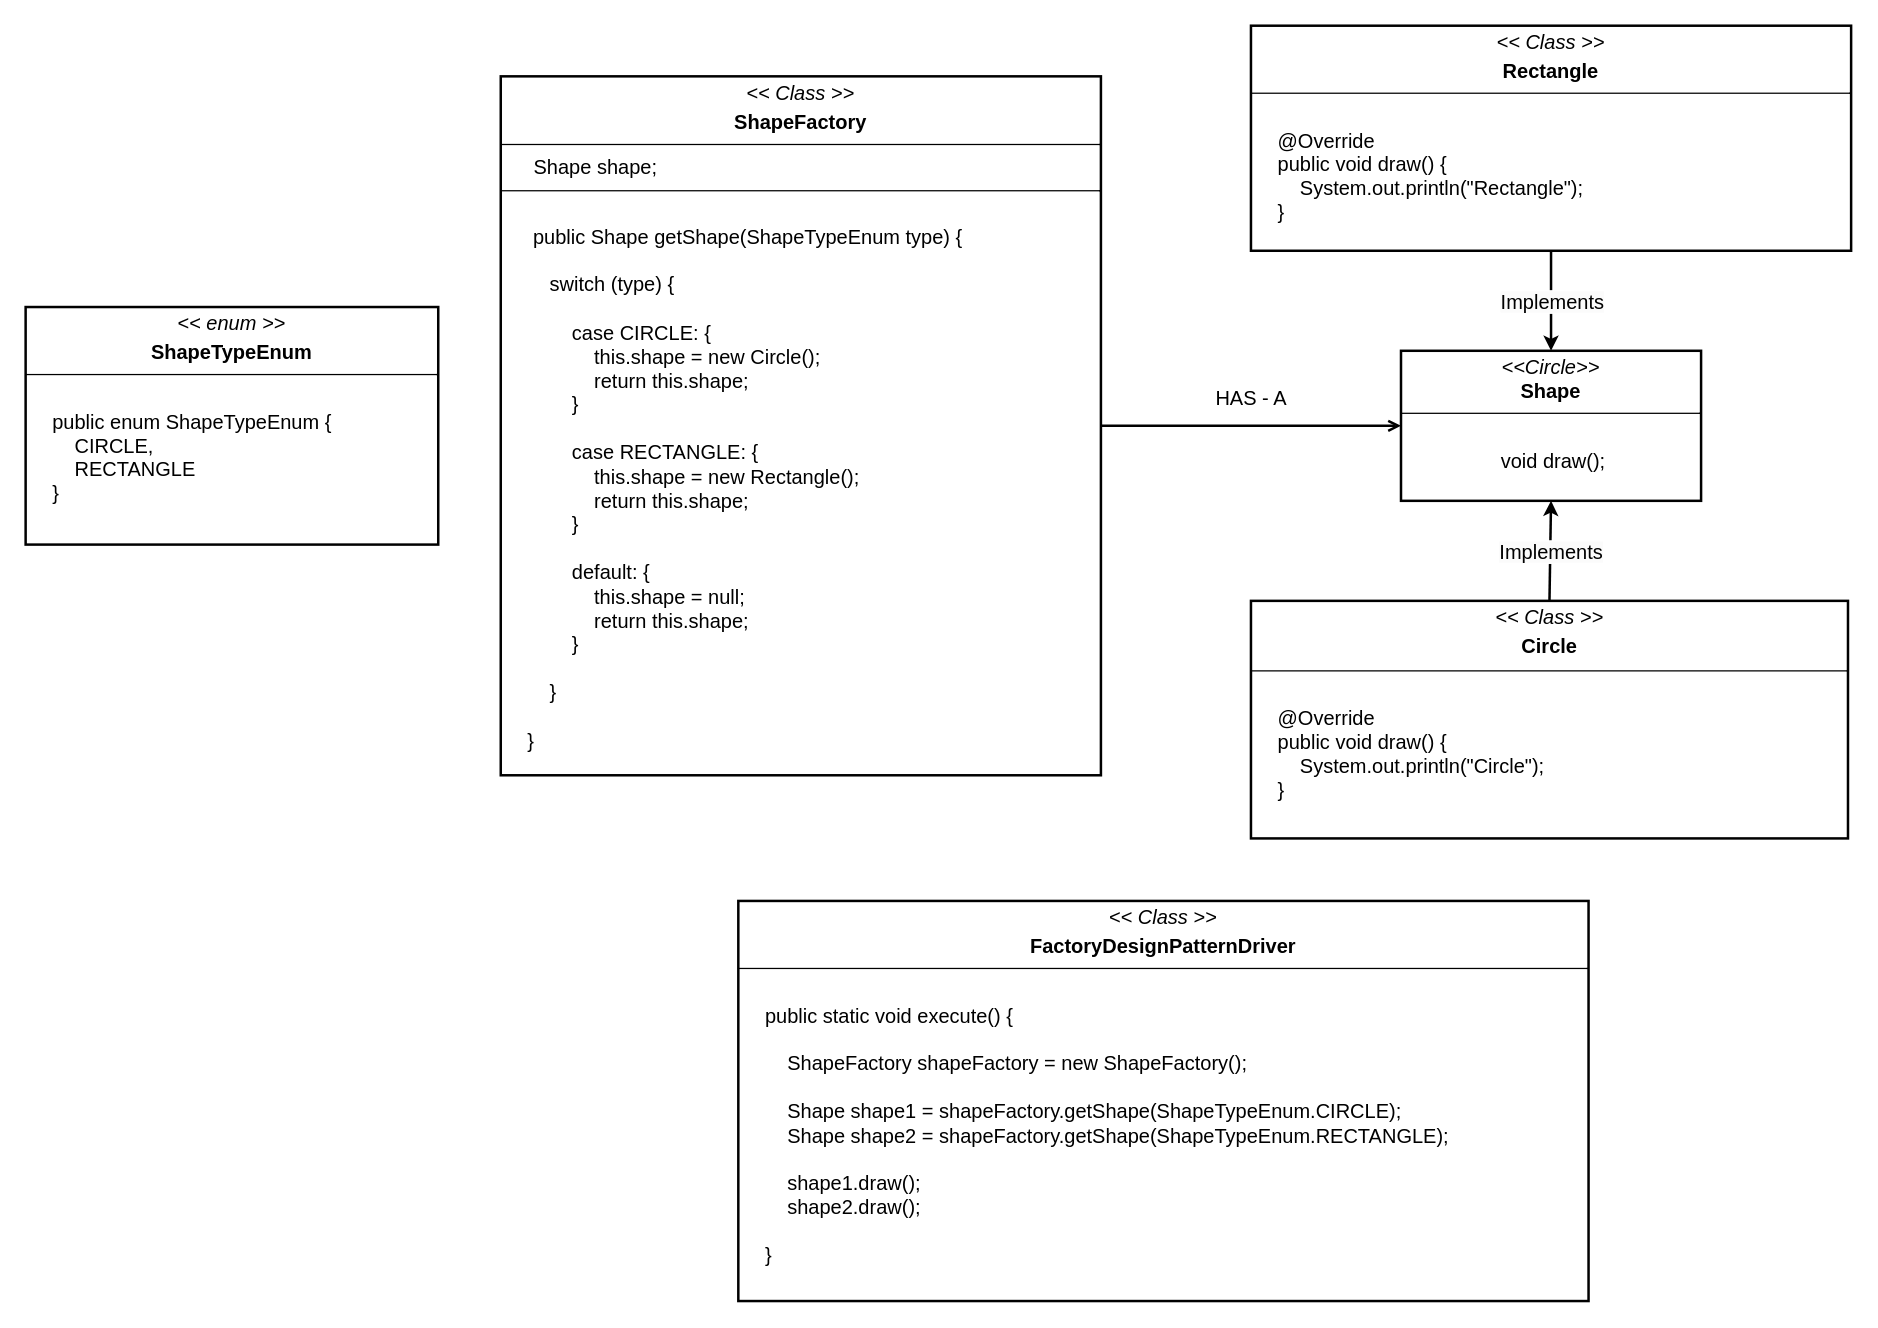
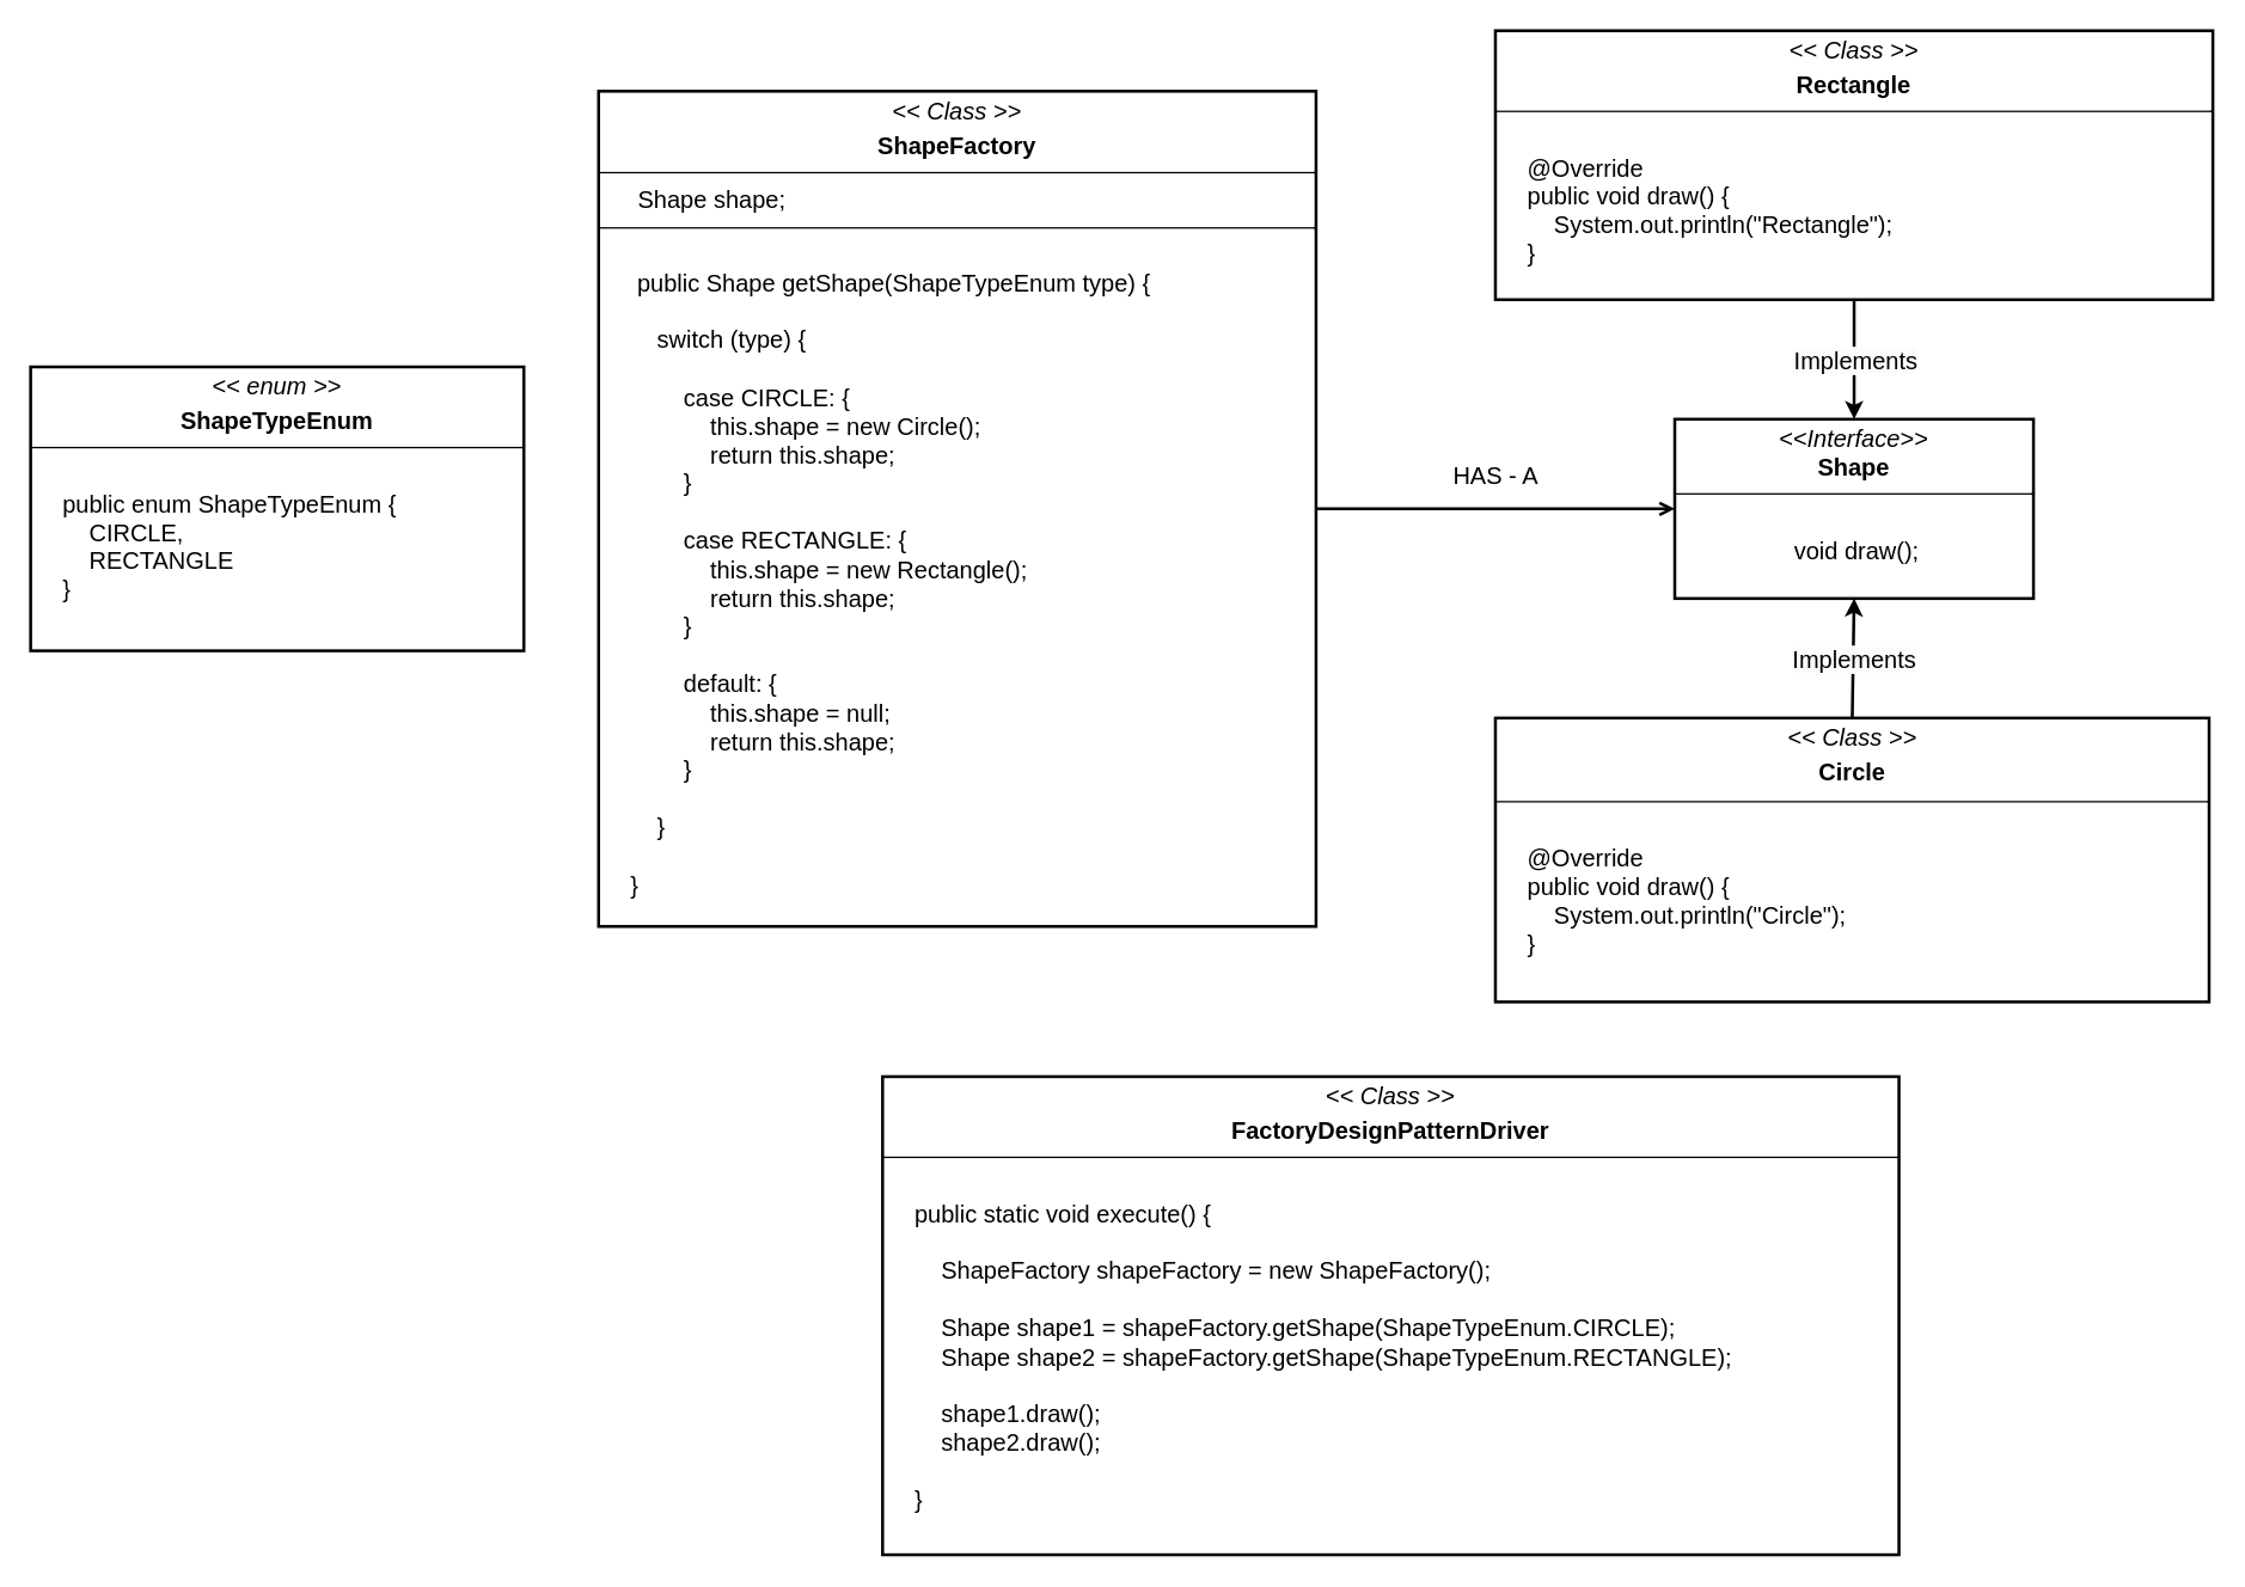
- <mxCell id="3" value="&lt;p style=&quot;margin: 4px 0px 0px; text-align: center;&quot;&gt;&lt;font style=&quot;&quot;&gt;&lt;i style=&quot;font-size: 16px;&quot;&gt;&amp;lt;&amp;lt;Circle&amp;gt;&amp;gt;&lt;/i&gt;&lt;br&gt;&lt;span style=&quot;font-size: 16px;&quot;&gt;&lt;b&gt;Shape&lt;/b&gt;&lt;/span&gt;&lt;br&gt;&lt;/font&gt;&lt;/p&gt;&lt;hr size=&quot;1&quot; style=&quot;border-style: solid; font-size: 16px;&quot;&gt;&lt;p style=&quot;margin: 0px 0px 0px 4px; text-align: center; font-size: 16px;&quot;&gt;&lt;span style=&quot;background-color: initial;&quot;&gt;&lt;font style=&quot;font-size: 16px;&quot;&gt;&lt;br&gt;&lt;/font&gt;&lt;/span&gt;&lt;/p&gt;&lt;p style=&quot;margin: 0px 0px 0px 4px; text-align: center;&quot;&gt;&lt;span style=&quot;font-size: 16px;&quot;&gt;void draw();&lt;/span&gt;&lt;br&gt;&lt;/p&gt;" style="verticalAlign=top;align=left;overflow=fill;html=1;whiteSpace=wrap;strokeWidth=2;" vertex="1" parent="1"><mxGeometry x="1120" y="280" width="240" height="120" as="geometry" /></mxCell>
+ <mxCell id="3" value="&lt;p style=&quot;margin: 4px 0px 0px; text-align: center;&quot;&gt;&lt;font style=&quot;&quot;&gt;&lt;i style=&quot;font-size: 16px;&quot;&gt;&amp;lt;&amp;lt;Interface&amp;gt;&amp;gt;&lt;/i&gt;&lt;br&gt;&lt;span style=&quot;font-size: 16px;&quot;&gt;&lt;b&gt;Shape&lt;/b&gt;&lt;/span&gt;&lt;br&gt;&lt;/font&gt;&lt;/p&gt;&lt;hr size=&quot;1&quot; style=&quot;border-style: solid; font-size: 16px;&quot;&gt;&lt;p style=&quot;margin: 0px 0px 0px 4px; text-align: center; font-size: 16px;&quot;&gt;&lt;span style=&quot;background-color: initial;&quot;&gt;&lt;font style=&quot;font-size: 16px;&quot;&gt;&lt;br&gt;&lt;/font&gt;&lt;/span&gt;&lt;/p&gt;&lt;p style=&quot;margin: 0px 0px 0px 4px; text-align: center;&quot;&gt;&lt;span style=&quot;font-size: 16px;&quot;&gt;void draw();&lt;/span&gt;&lt;br&gt;&lt;/p&gt;" style="verticalAlign=top;align=left;overflow=fill;html=1;whiteSpace=wrap;strokeWidth=2;" vertex="1" parent="1"><mxGeometry x="1120" y="280" width="240" height="120" as="geometry" /></mxCell>
